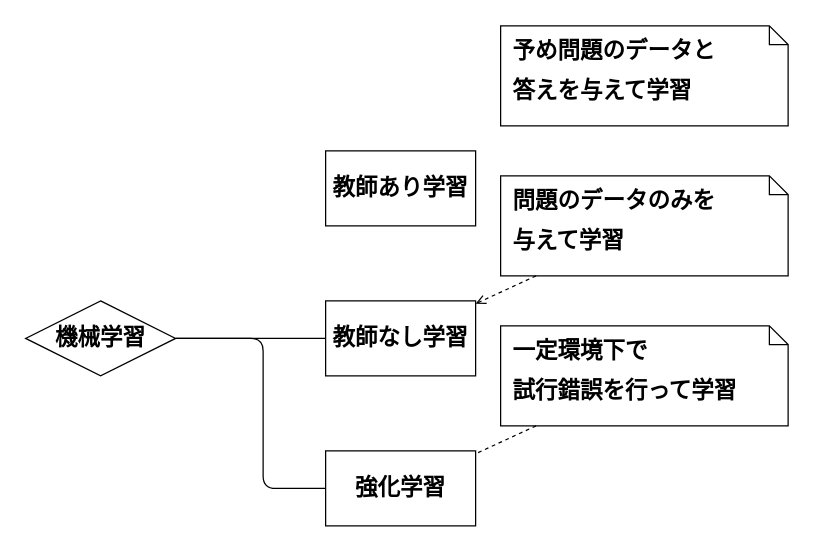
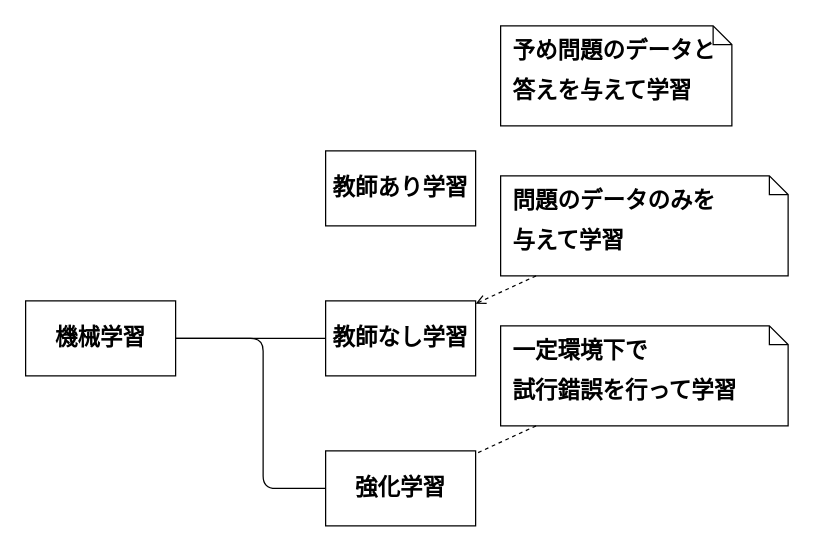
- <mxCell id="6" value="&lt;p style=&quot;margin:0px;margin-top:10px;margin-left:10px;text-align:left;&quot;&gt;&lt;b&gt;予め問題のデータと&lt;/b&gt;&lt;/p&gt;&lt;p style=&quot;margin:0px;margin-top:10px;margin-left:10px;text-align:left;&quot;&gt;&lt;b&gt;答えを与えて学習&lt;/b&gt;&lt;/p&gt;" style="shape=note;html=1;size=15;spacingLeft=5;align=left;html=1;overflow=fill;whiteSpace=wrap;align=center;fontSize=18;" vertex="1" parent="1"><mxGeometry x="400" y="20" width="230" height="80" as="geometry" /></mxCell>
+ <mxCell id="6" value="&lt;p style=&quot;margin:0px;margin-top:10px;margin-left:10px;text-align:left;&quot;&gt;&lt;b&gt;予め問題のデータと&lt;/b&gt;&lt;/p&gt;&lt;p style=&quot;margin:0px;margin-top:10px;margin-left:10px;text-align:left;&quot;&gt;&lt;b&gt;答えを与えて学習&lt;/b&gt;&lt;/p&gt;" style="shape=note;html=1;size=15;spacingLeft=5;align=left;html=1;overflow=fill;whiteSpace=wrap;align=center;fontSize=18;" vertex="1" parent="1"><mxGeometry x="400" y="20" width="185" height="80" as="geometry" /></mxCell>
- <mxCell id="3" value="&lt;font size=&quot;1&quot; style=&quot;&quot;&gt;&lt;b style=&quot;font-size: 18px;&quot;&gt;機械学習&lt;/b&gt;&lt;/font&gt;" style="rhombus;whiteSpace=wrap;html=1;" vertex="1" parent="1"><mxGeometry x="20" y="240" width="120" height="60" as="geometry" /></mxCell>
+ <mxCell id="3" value="&lt;font size=&quot;1&quot; style=&quot;&quot;&gt;&lt;b style=&quot;font-size: 18px;&quot;&gt;機械学習&lt;/b&gt;&lt;/font&gt;" style="rounded=0;whiteSpace=wrap;html=1;" vertex="1" parent="1"><mxGeometry x="20" y="240" width="120" height="60" as="geometry" /></mxCell>
